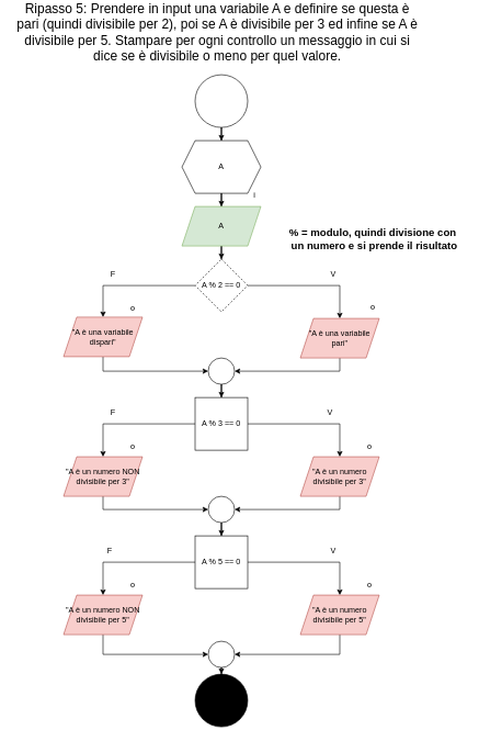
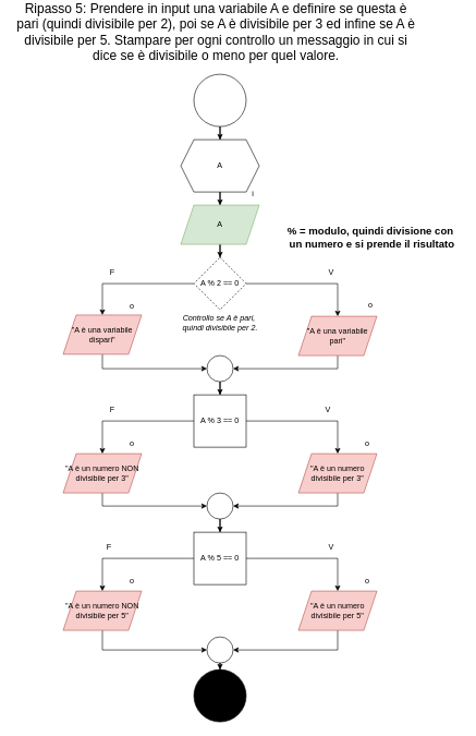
+ <mxCell id="25" value="Controllo se A è pari,&amp;nbsp;&lt;div&gt;quindi divisibile per 2.&lt;/div&gt;" style="text;html=1;align=center;verticalAlign=middle;resizable=0;points=[];autosize=1;strokeColor=none;fillColor=none;fontStyle=2" vertex="1" parent="1"><mxGeometry x="266" y="460" width="140" height="40" as="geometry" /></mxCell>
